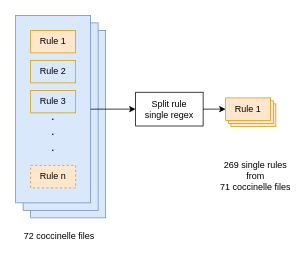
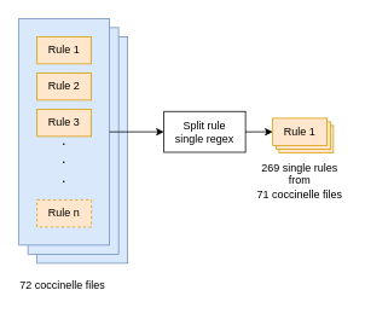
- <mxCell id="8" value="Rule 2" style="rounded=0;whiteSpace=wrap;html=1;align=center;fillColor=#dae8fc;strokeColor=#d79b00;" vertex="1" parent="1"><mxGeometry x="40" y="80" width="60" height="30" as="geometry" /></mxCell>
+ <mxCell id="8" value="Rule 2" style="rounded=0;whiteSpace=wrap;html=1;align=center;fillColor=#ffe6cc;strokeColor=#d79b00;" vertex="1" parent="1"><mxGeometry x="40" y="80" width="60" height="30" as="geometry" /></mxCell>
- <mxCell id="9" value="Rule 3" style="rounded=0;whiteSpace=wrap;html=1;align=center;fillColor=#dae8fc;strokeColor=#d79b00;" vertex="1" parent="1"><mxGeometry x="40" y="120" width="60" height="30" as="geometry" /></mxCell>
+ <mxCell id="9" value="Rule 3" style="rounded=0;whiteSpace=wrap;html=1;align=center;fillColor=#ffe6cc;strokeColor=#d79b00;" vertex="1" parent="1"><mxGeometry x="40" y="120" width="60" height="30" as="geometry" /></mxCell>
- <mxCell id="13" value="269 single rules&lt;br&gt;from&lt;br&gt;71 coccinelle files" style="text;html=1;strokeColor=none;fillColor=none;align=center;verticalAlign=middle;whiteSpace=wrap;rounded=0;" vertex="1" parent="1"><mxGeometry x="290" y="219" width="100" height="30" as="geometry" /></mxCell>
+ <mxCell id="13" value="269 single rules&lt;br&gt;from&lt;br&gt;71 coccinelle files" style="text;html=1;strokeColor=none;fillColor=none;align=center;verticalAlign=middle;whiteSpace=wrap;rounded=0;" vertex="1" parent="1"><mxGeometry x="280" y="184" width="100" height="30" as="geometry" /></mxCell>
- <mxCell id="12" value="72 coccinelle files&amp;nbsp;" style="text;html=1;strokeColor=none;fillColor=none;align=center;verticalAlign=middle;whiteSpace=wrap;rounded=0;" vertex="1" parent="1"><mxGeometry x="30" y="300" width="100" height="30" as="geometry" /></mxCell>
+ <mxCell id="12" value="72 coccinelle files&amp;nbsp;" style="text;html=1;strokeColor=none;fillColor=none;align=center;verticalAlign=middle;whiteSpace=wrap;rounded=0;" vertex="1" parent="1"><mxGeometry x="20" y="300" width="100" height="30" as="geometry" /></mxCell>
